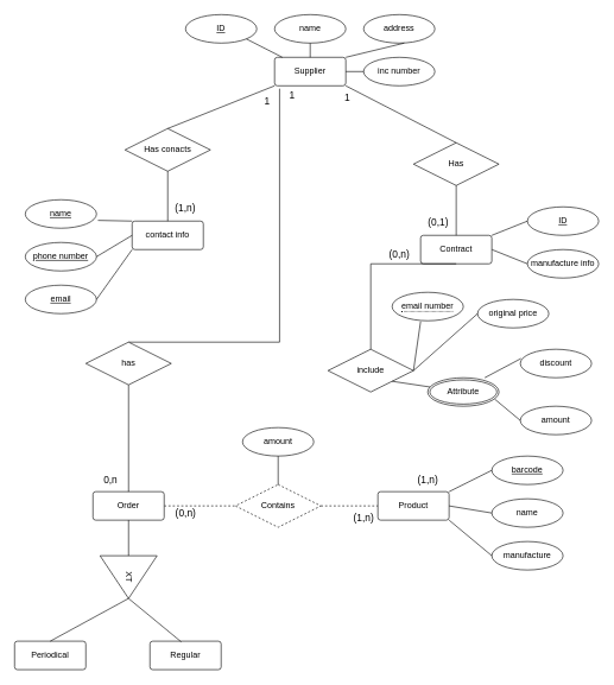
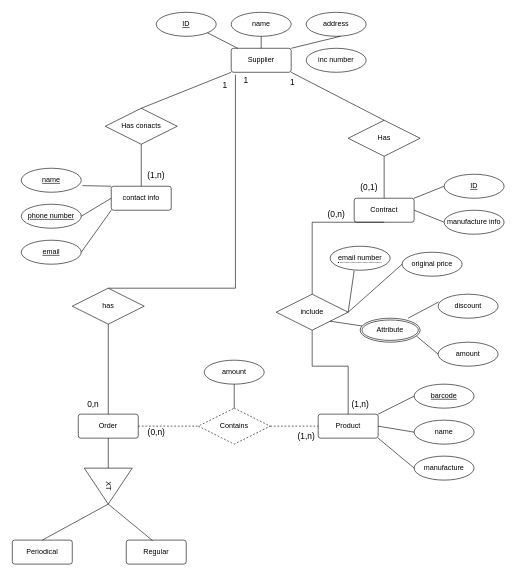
- <mxCell id="8" value="" style="endArrow=none;html=1;rounded=0;entryX=0;entryY=0.5;entryDx=0;entryDy=0;exitX=1;exitY=0.5;exitDx=0;exitDy=0;" edge="1" parent="1" source="2" target="6"><mxGeometry relative="1" as="geometry"><mxPoint x="360" y="180" as="sourcePoint" /><mxPoint x="520" y="180" as="targetPoint" /></mxGeometry></mxCell>
+ <mxCell id="59" value="" style="endArrow=none;html=1;rounded=0;entryX=0.5;entryY=0;entryDx=0;entryDy=0;exitX=0.5;exitY=1;exitDx=0;exitDy=0;" edge="1" parent="1" source="61" target="52"><mxGeometry relative="1" as="geometry"><mxPoint x="610" y="610" as="sourcePoint" /><mxPoint x="610" y="520" as="targetPoint" /><Array as="points"><mxPoint x="520" y="610" /><mxPoint x="580" y="610" /></Array></mxGeometry></mxCell>
